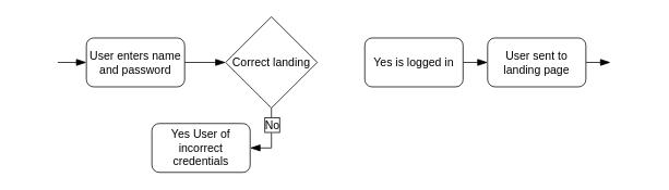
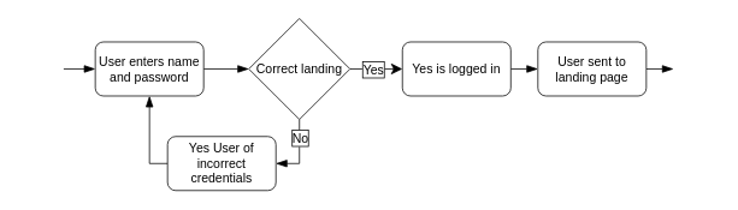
+ <mxCell id="4" style="edgeStyle=none;rounded=0;orthogonalLoop=1;jettySize=auto;html=1;startArrow=none;startFill=0;endArrow=classic;endFill=1;exitX=1;exitY=0.5;exitDx=0;exitDy=0;entryX=0;entryY=0.5;entryDx=0;entryDy=0;fontSize=14;labelBorderColor=none;startSize=10;endSize=10;" parent="1" source="12" target="7" edge="1"><mxGeometry relative="1" as="geometry"><mxPoint x="347" y="86" as="sourcePoint" /><mxPoint x="335" y="126" as="targetPoint" /></mxGeometry></mxCell>
+ <mxCell id="5" value="Yes" style="text;html=1;resizable=0;points=[];align=center;verticalAlign=middle;labelBackgroundColor=#ffffff;fontSize=14;labelBorderColor=#000000;" parent="4" vertex="1" connectable="0"><mxGeometry x="-0.255" relative="1" as="geometry"><mxPoint x="3" as="offset" /></mxGeometry></mxCell>
+ <mxCell id="2" style="edgeStyle=orthogonalEdgeStyle;rounded=0;orthogonalLoop=1;jettySize=auto;html=1;exitX=0;exitY=0.5;exitDx=0;exitDy=0;entryX=0.5;entryY=1;entryDx=0;entryDy=0;startArrow=none;startFill=0;startSize=10;endArrow=blockThin;endFill=1;endSize=10;fontSize=14;" parent="1" source="3" target="14" edge="1"><mxGeometry relative="1" as="geometry" /></mxCell>
